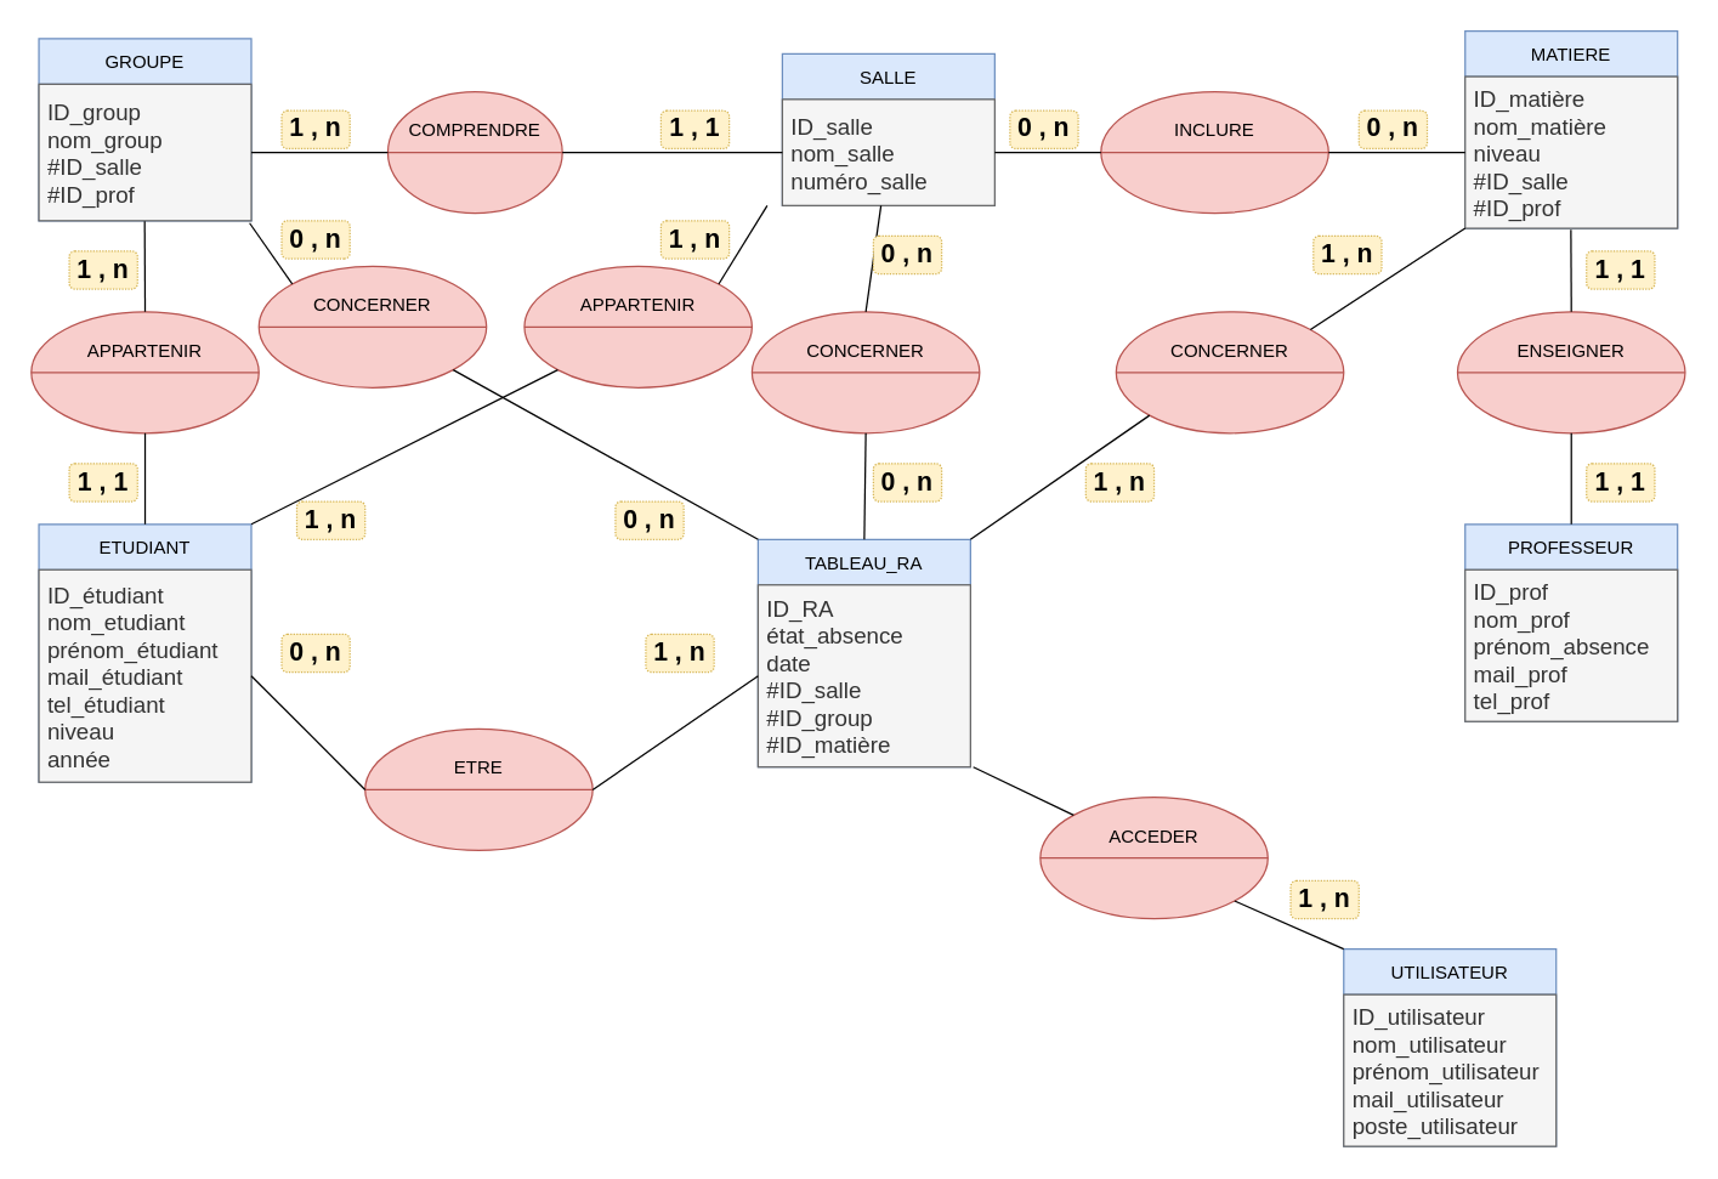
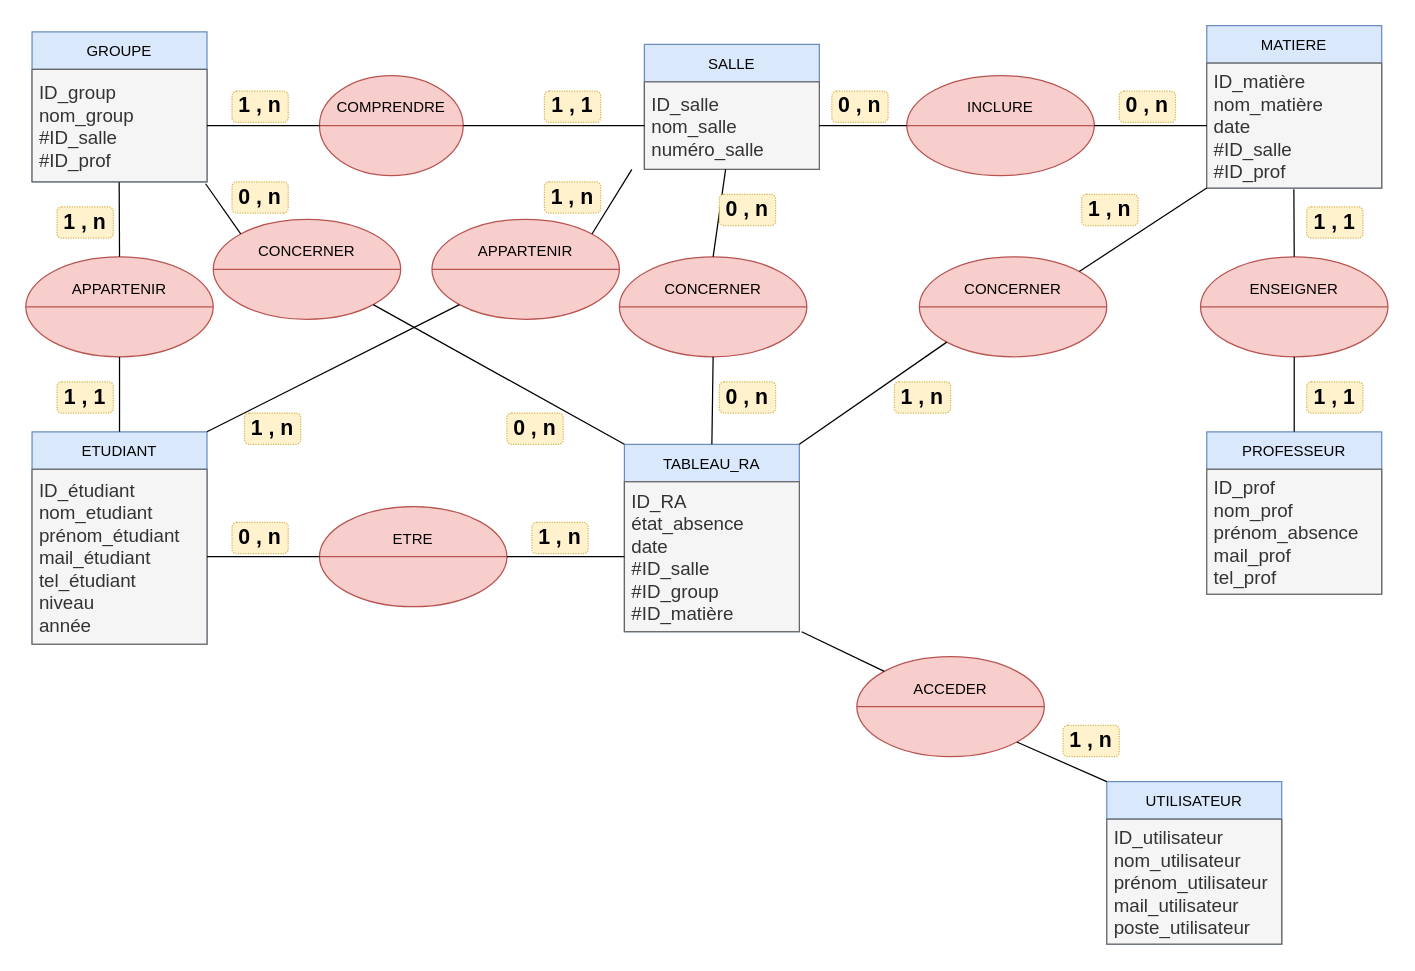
- <mxCell id="15" value="ID_matière&#10;nom_matière&#10;niveau&#10;#ID_salle&#10;#ID_prof" style="text;strokeColor=#666666;fillColor=#f5f5f5;align=left;verticalAlign=middle;spacingLeft=4;spacingRight=4;overflow=hidden;points=[[0,0.5],[1,0.5]];portConstraint=eastwest;rotatable=0;fontSize=15;fontColor=#333333;" parent="14" vertex="1"><mxGeometry y="30" width="140" height="100" as="geometry" /></mxCell>
+ <mxCell id="15" value="ID_matière&#10;nom_matière&#10;date&#10;#ID_salle&#10;#ID_prof" style="text;strokeColor=#666666;fillColor=#f5f5f5;align=left;verticalAlign=middle;spacingLeft=4;spacingRight=4;overflow=hidden;points=[[0,0.5],[1,0.5]];portConstraint=eastwest;rotatable=0;fontSize=15;fontColor=#333333;" parent="14" vertex="1"><mxGeometry y="30" width="140" height="100" as="geometry" /></mxCell>
- <mxCell id="19" value="ETRE&lt;br&gt;&lt;br&gt;&lt;br&gt;" style="shape=lineEllipse;perimeter=ellipsePerimeter;whiteSpace=wrap;html=1;backgroundOutline=1;fillColor=#f8cecc;strokeColor=#b85450;" parent="1" vertex="1"><mxGeometry x="240" y="480" width="150" height="80" as="geometry" /></mxCell>
+ <mxCell id="19" value="ETRE&lt;br&gt;&lt;br&gt;&lt;br&gt;" style="shape=lineEllipse;perimeter=ellipsePerimeter;whiteSpace=wrap;html=1;backgroundOutline=1;fillColor=#f8cecc;strokeColor=#b85450;" parent="1" vertex="1"><mxGeometry x="255" y="405" width="150" height="80" as="geometry" /></mxCell>
